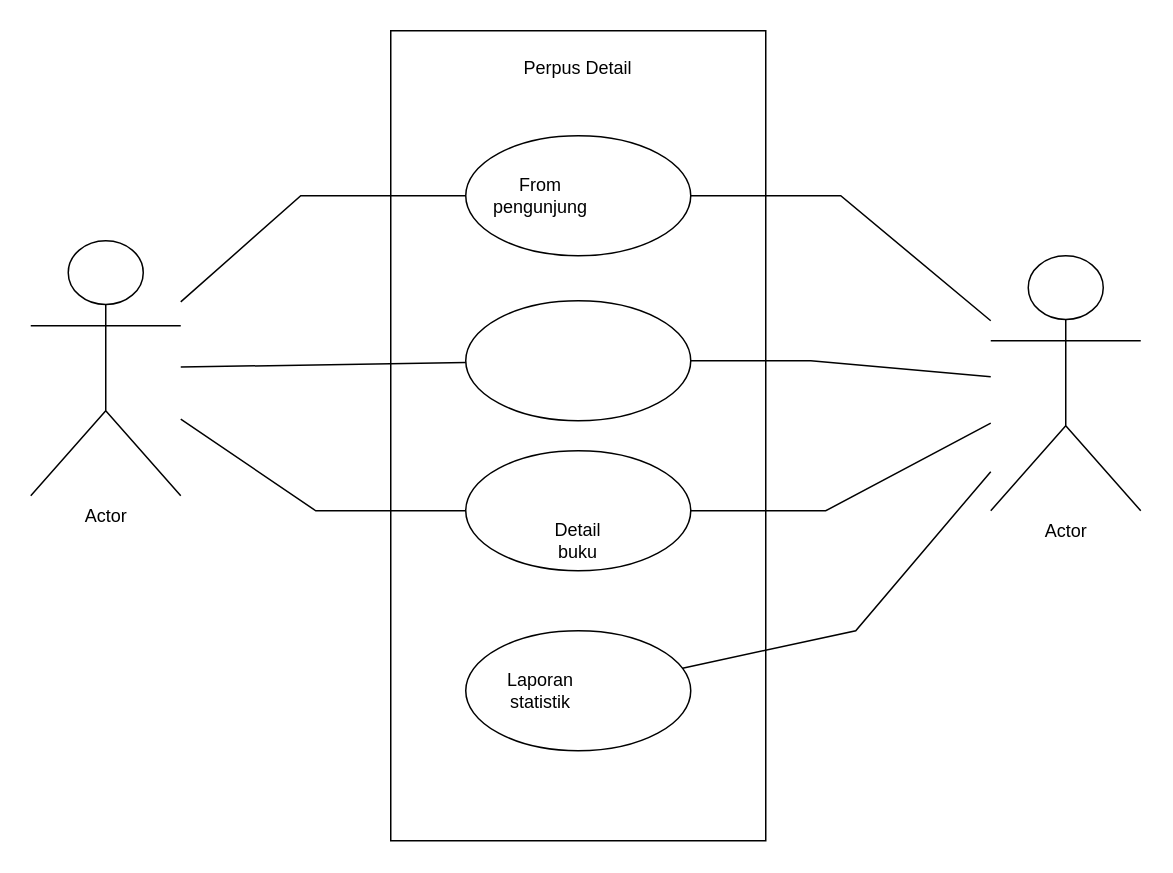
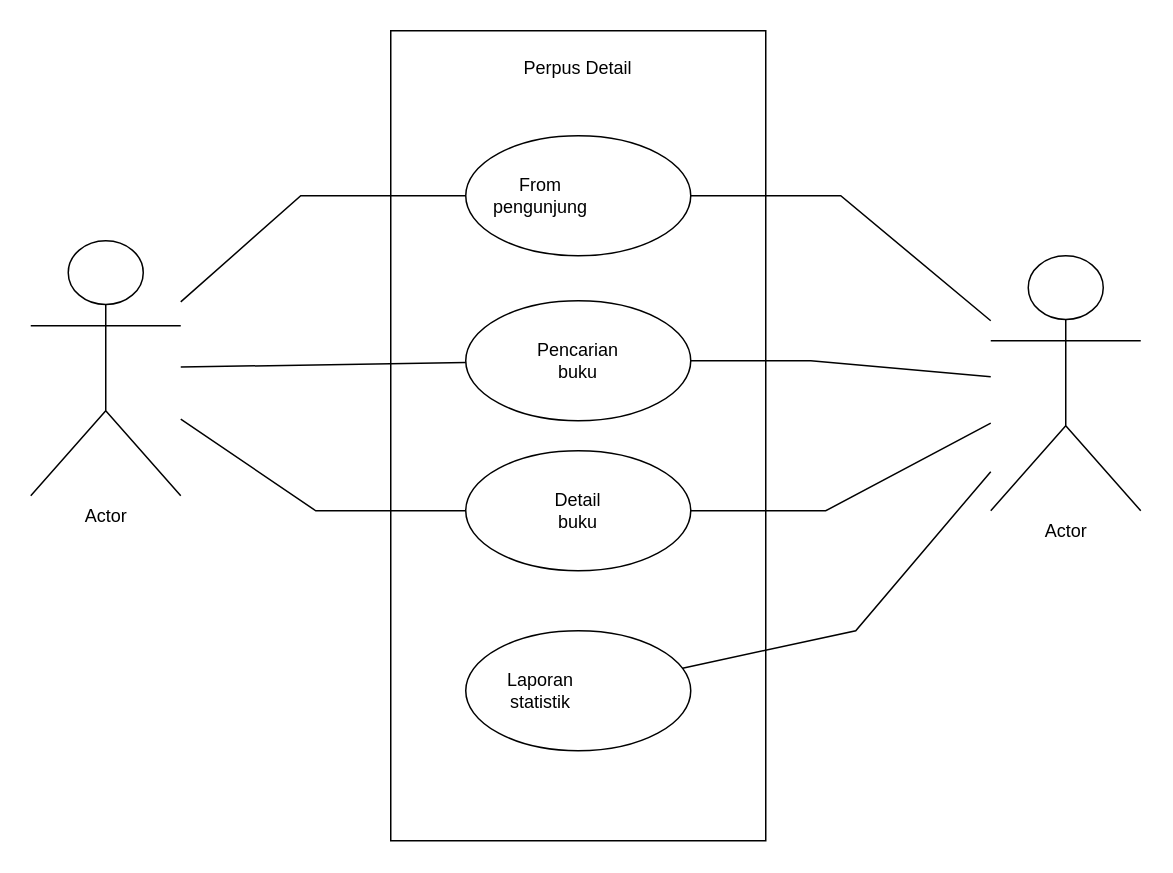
+ <mxCell id="9" value="Pencarian buku" style="text;html=1;align=center;verticalAlign=middle;whiteSpace=wrap;rounded=0;" vertex="1" parent="1"><mxGeometry x="355" y="225" width="60" height="30" as="geometry" /></mxCell>
- <mxCell id="10" value="Detail buku" style="text;html=1;align=center;verticalAlign=middle;whiteSpace=wrap;rounded=0;" vertex="1" parent="1"><mxGeometry x="355" y="345" width="60" height="30" as="geometry" /></mxCell>
+ <mxCell id="10" value="Detail buku" style="text;html=1;align=center;verticalAlign=middle;whiteSpace=wrap;rounded=0;" vertex="1" parent="1"><mxGeometry x="355" y="325" width="60" height="30" as="geometry" /></mxCell>
